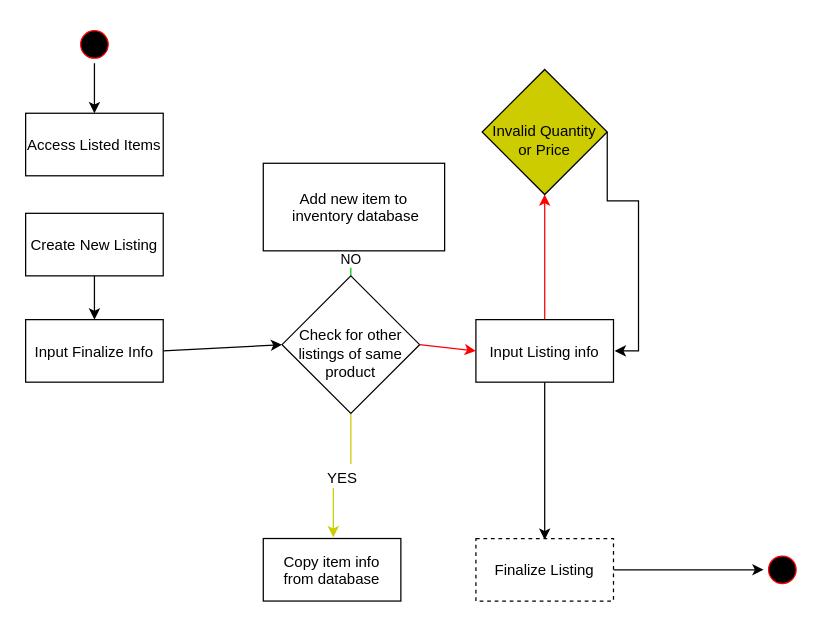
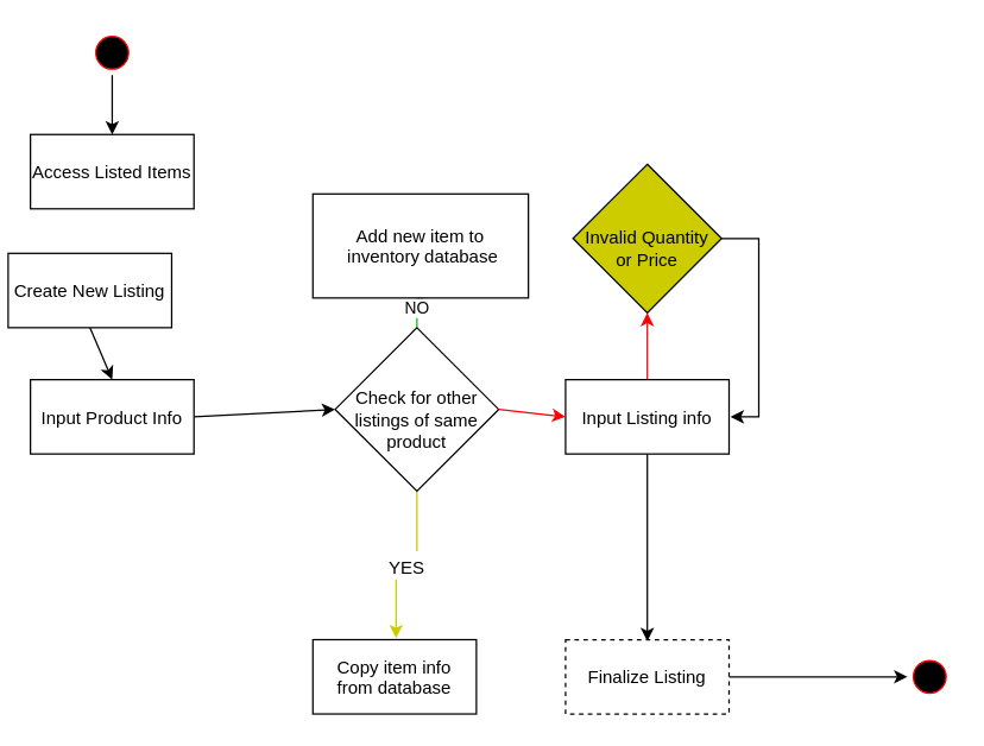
- <mxCell id="19" value="&lt;div&gt;&lt;br&gt;&lt;/div&gt;&lt;div&gt;Invalid Quantity &lt;br&gt;&lt;/div&gt;&lt;div&gt;or Price&lt;/div&gt;" style="rhombus;whiteSpace=wrap;html=1;fillColor=#CCCC00;strokeColor=#000000;" parent="1" vertex="1"><mxGeometry x="385" y="55" width="100" height="100" as="geometry" /></mxCell>
+ <mxCell id="19" value="&lt;div&gt;&lt;br&gt;&lt;/div&gt;&lt;div&gt;Invalid Quantity &lt;br&gt;&lt;/div&gt;&lt;div&gt;or Price&lt;/div&gt;" style="rhombus;whiteSpace=wrap;html=1;fillColor=#CCCC00;strokeColor=#000000;" parent="1" vertex="1"><mxGeometry x="385" y="110" width="100" height="100" as="geometry" /></mxCell>
- <mxCell id="7" value="Create New Listing" style="" parent="1" vertex="1"><mxGeometry x="20" y="170" width="110" height="50" as="geometry" /></mxCell>
+ <mxCell id="7" value="Create New Listing" style="" parent="1" vertex="1"><mxGeometry x="5" y="170" width="110" height="50" as="geometry" /></mxCell>
- <mxCell id="11" value="Input Finalize Info" style="" parent="1" vertex="1"><mxGeometry x="20" y="255" width="110" height="50" as="geometry" /></mxCell>
+ <mxCell id="11" value="Input Product Info" style="" parent="1" vertex="1"><mxGeometry x="20" y="255" width="110" height="50" as="geometry" /></mxCell>
